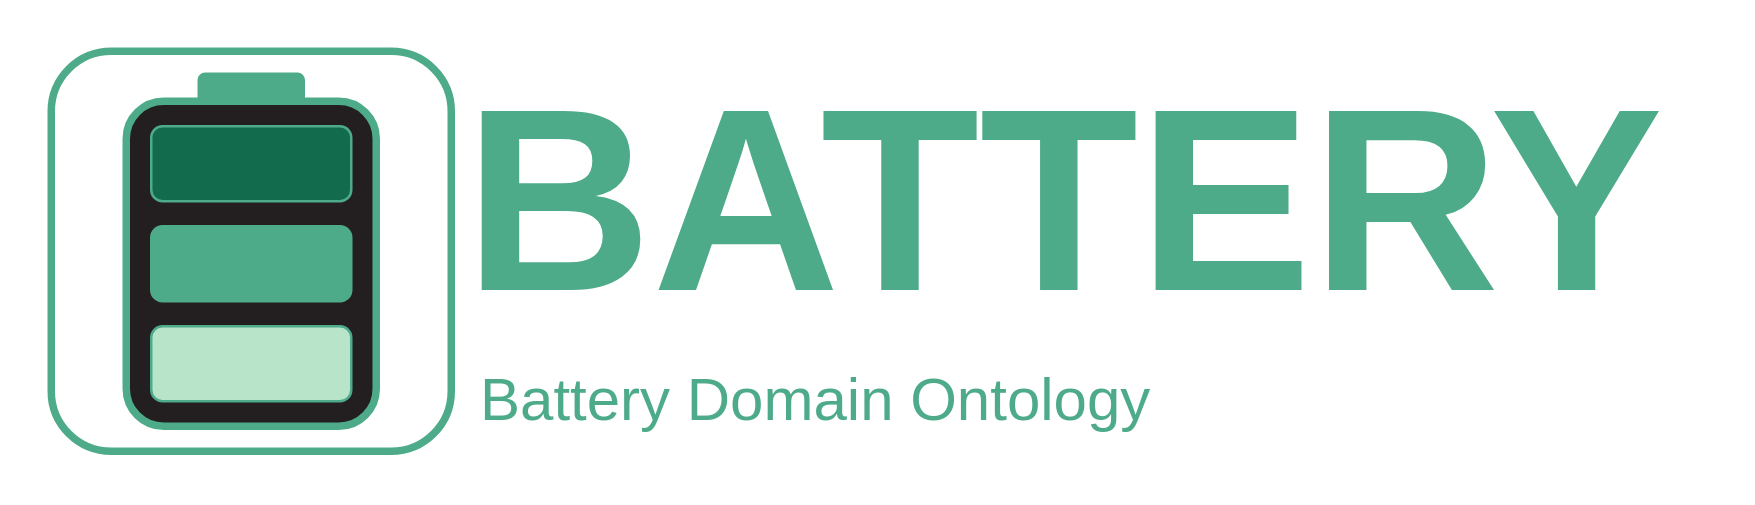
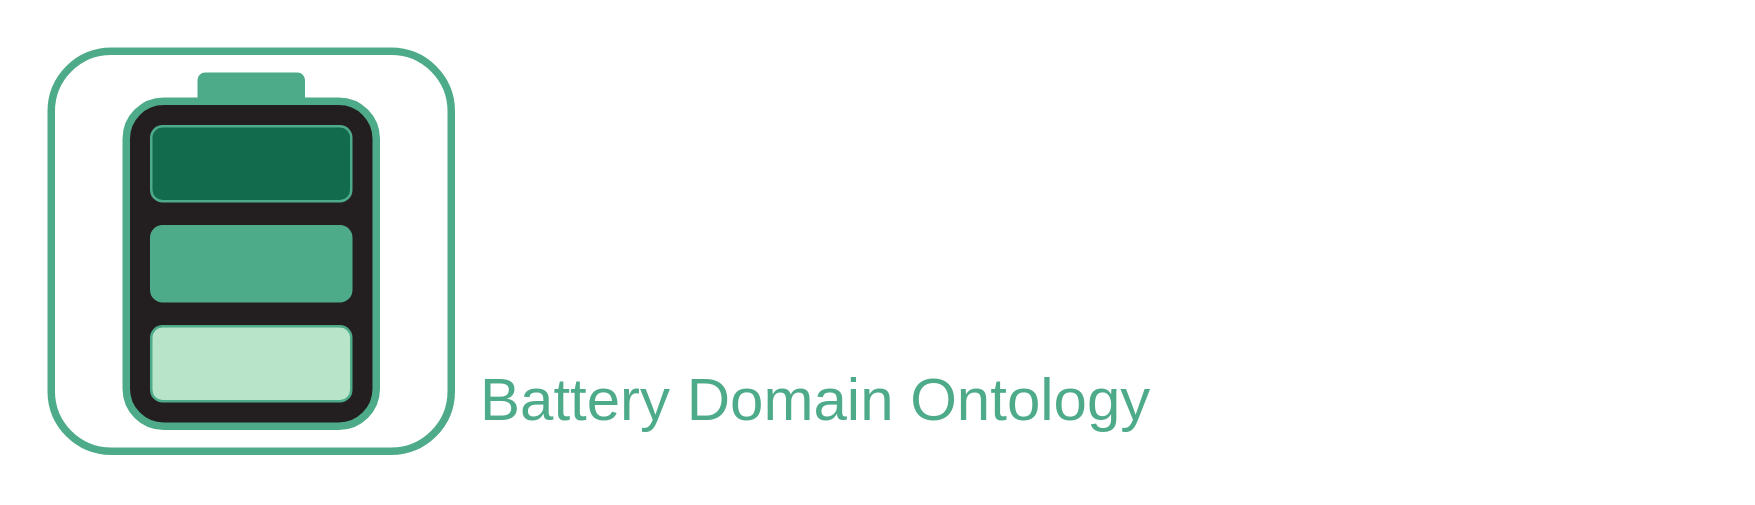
- <mxCell id="2" value="&lt;font color=&quot;#4eab8a&quot; style=&quot;font-size: 104px;&quot;&gt;BATTERY&lt;/font&gt;" style="text;strokeColor=none;fillColor=none;html=1;fontSize=24;fontStyle=1;verticalAlign=middle;align=center;" parent="1" vertex="1"><mxGeometry x="180" y="20" width="490" height="120" as="geometry" /></mxCell>
